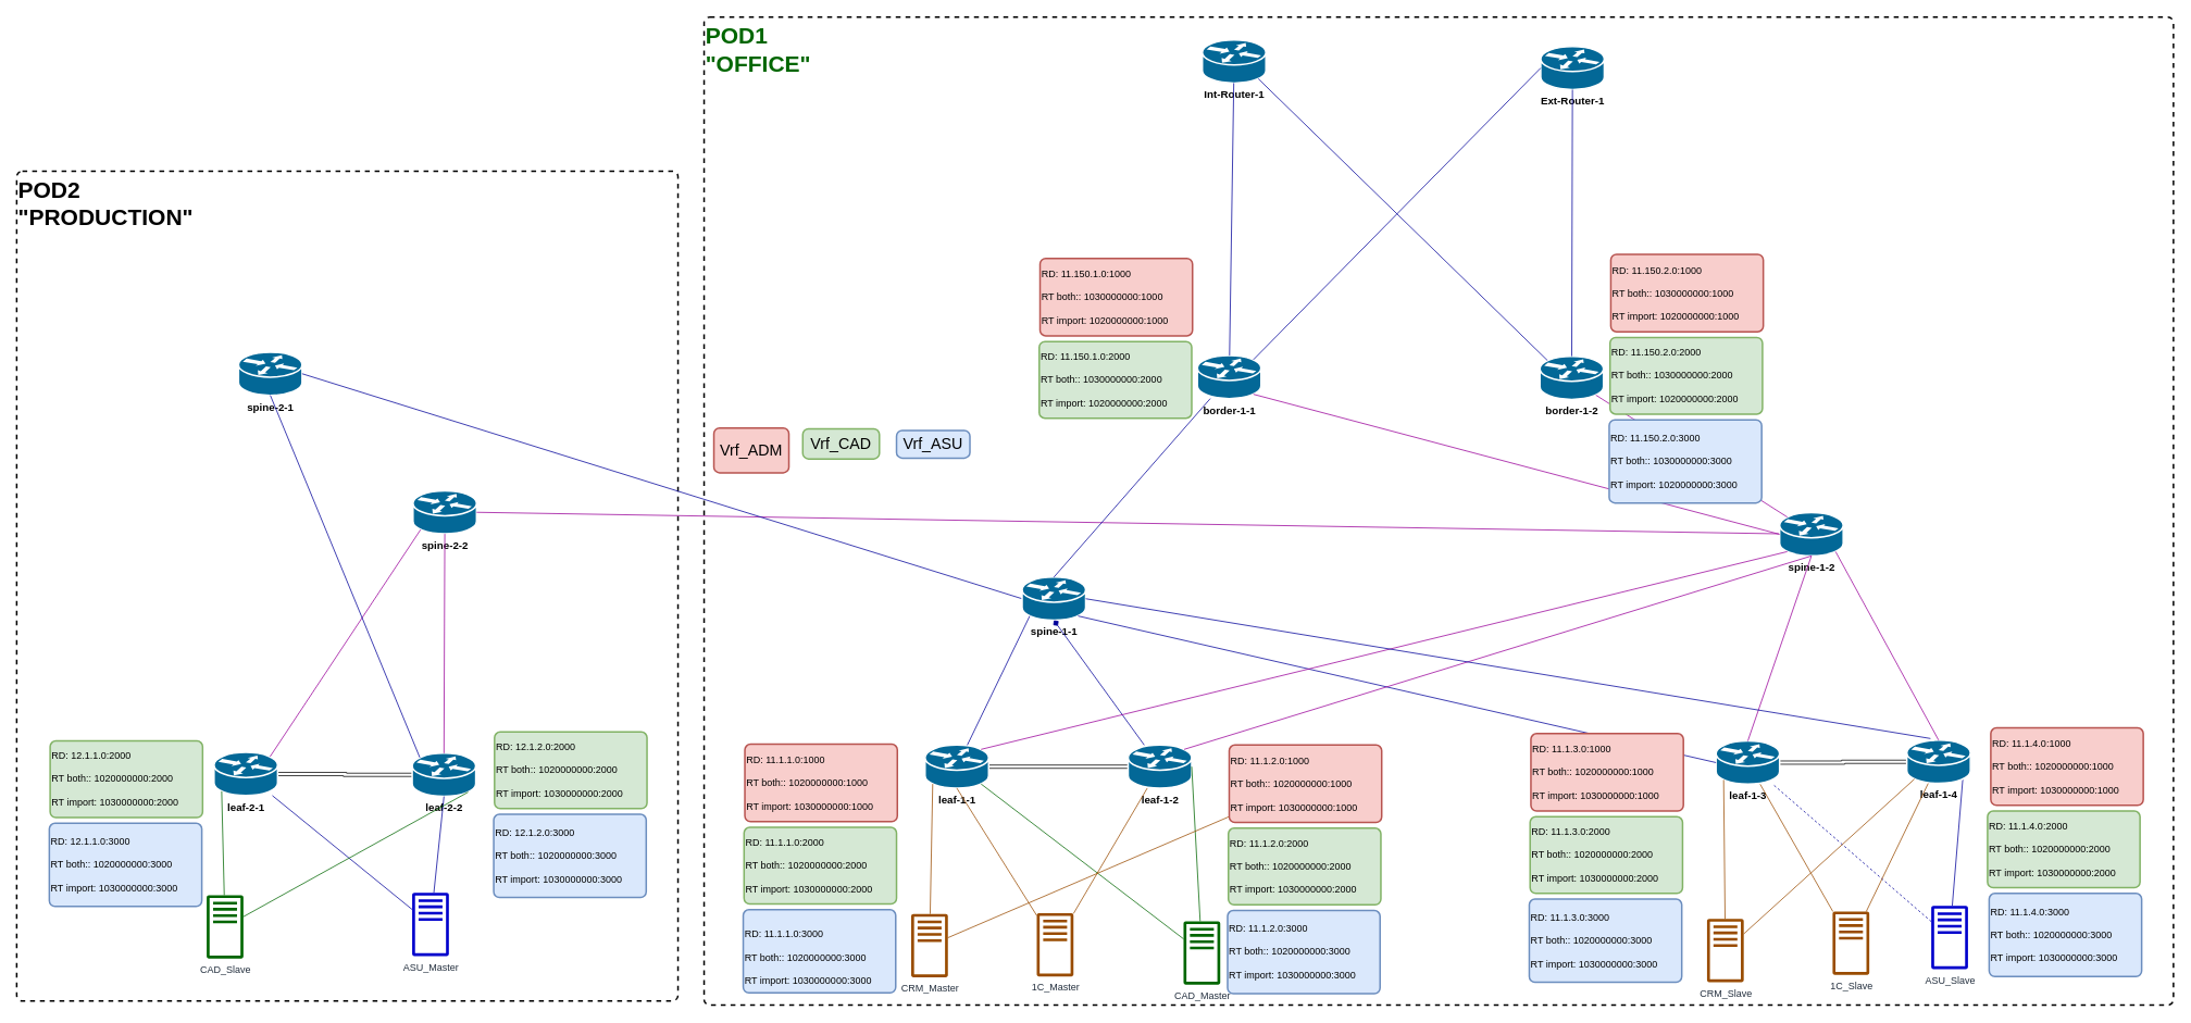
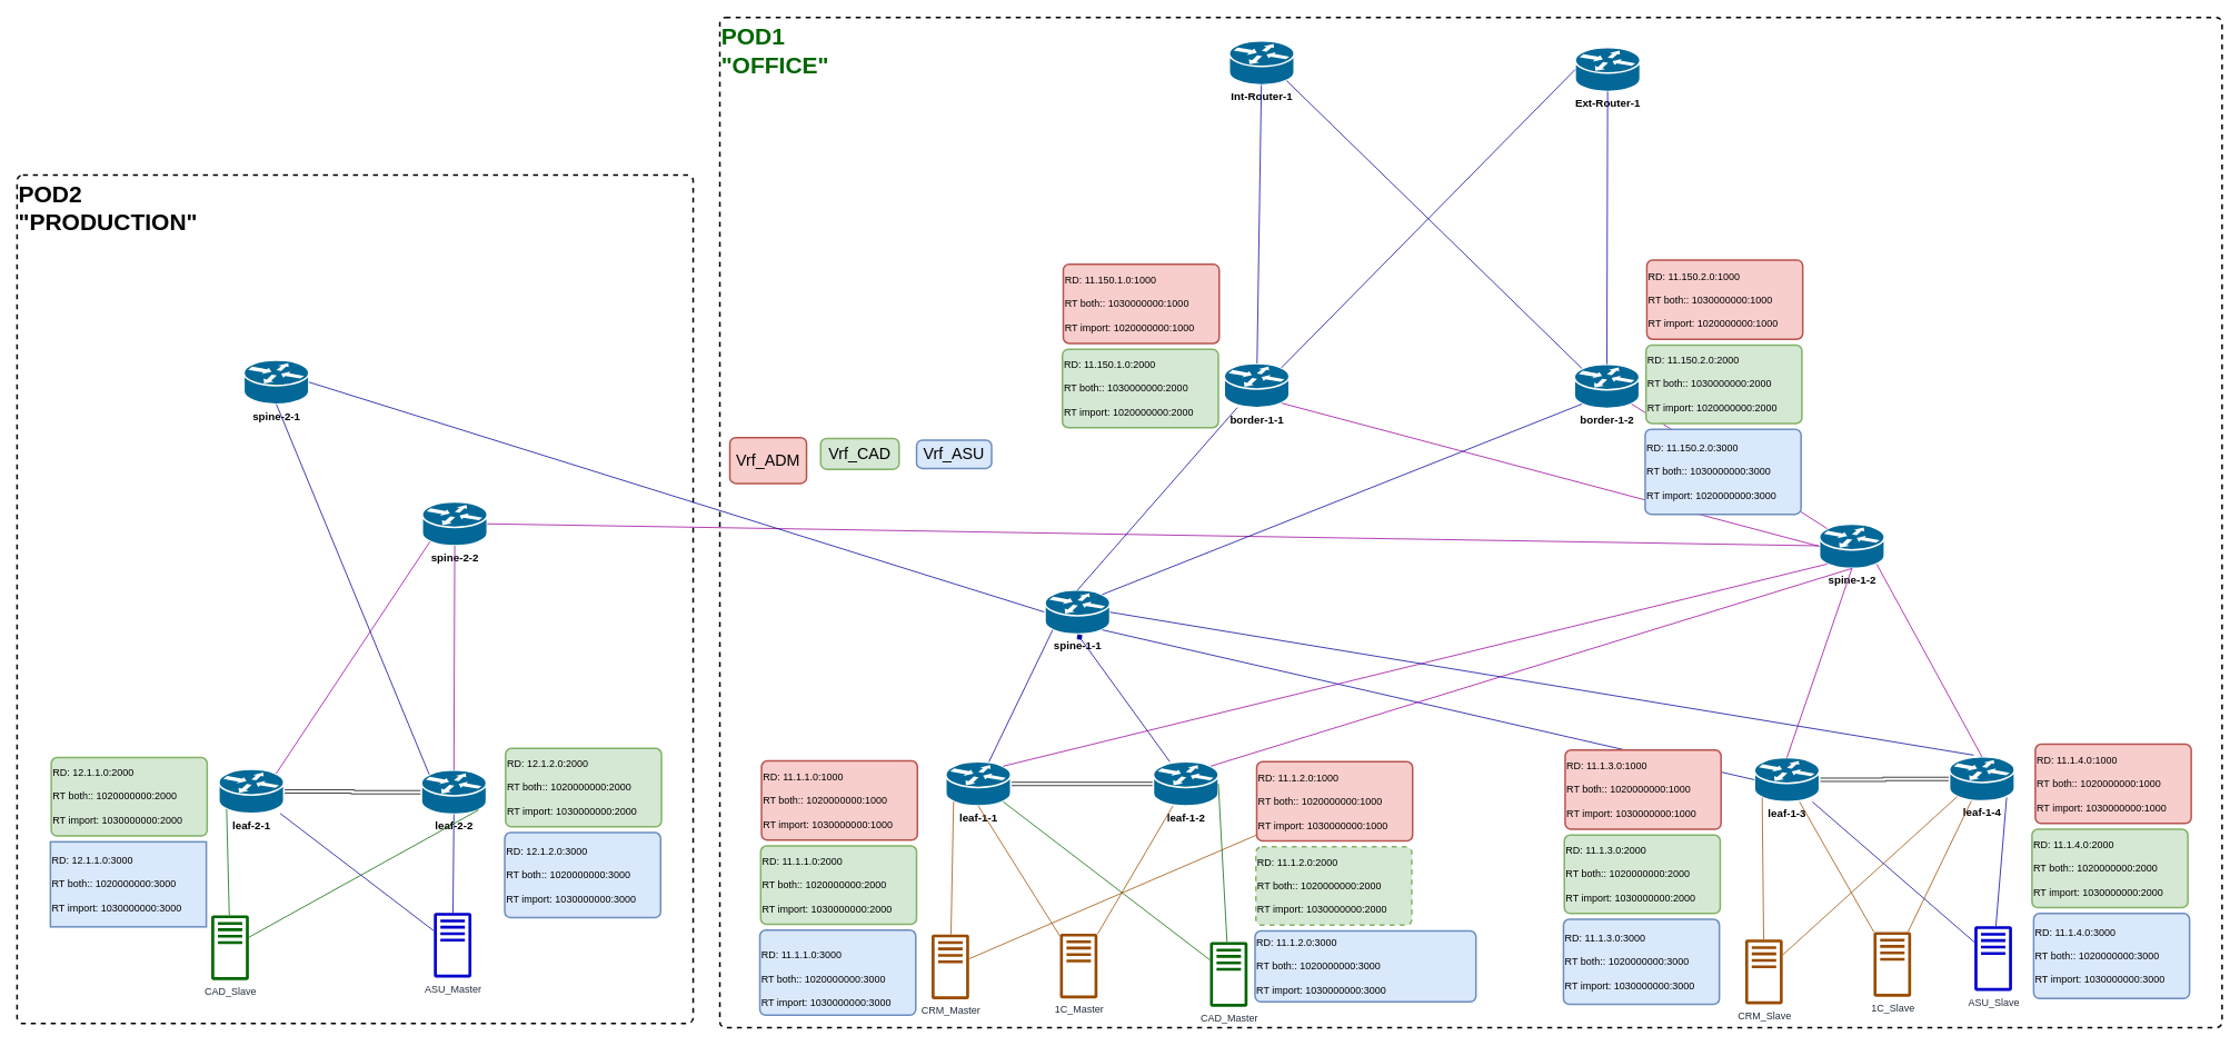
+ <mxCell id="61" value="" style="endArrow=none;html=1;rounded=0;entryX=0.88;entryY=0.1;entryDx=0;entryDy=0;entryPerimeter=0;fontSize=8;strokeColor=#000099;exitX=0.12;exitY=0.9;exitDx=0;exitDy=0;exitPerimeter=0;" edge="1" parent="1" source="50" target="21"><mxGeometry width="50" height="50" relative="1" as="geometry"><mxPoint x="2086" y="937" as="sourcePoint" /><mxPoint x="1695" y="555" as="targetPoint" /></mxGeometry></mxCell>
- <mxCell id="26" value="" style="endArrow=none;html=1;rounded=0;fontSize=8;strokeColor=#000099;dashed=1;" edge="1" parent="1" source="31" target="41"><mxGeometry width="50" height="50" relative="1" as="geometry"><mxPoint x="1537.5" y="1107" as="sourcePoint" /><mxPoint x="1547" y="925" as="targetPoint" /></mxGeometry></mxCell>
+ <mxCell id="26" value="" style="endArrow=none;html=1;rounded=0;fontSize=8;strokeColor=#000099;" edge="1" parent="1" source="31" target="41"><mxGeometry width="50" height="50" relative="1" as="geometry"><mxPoint x="1537.5" y="1107" as="sourcePoint" /><mxPoint x="1547" y="925" as="targetPoint" /></mxGeometry></mxCell>
- <mxCell id="87" value="RD:&amp;nbsp;12.1.1.0:3000&amp;nbsp;&lt;br&gt;&lt;br&gt;RT both::&amp;nbsp;1020000000:3000&lt;br&gt;&lt;br&gt;RT import:&amp;nbsp;1030000000:3000" style="rounded=1;whiteSpace=wrap;html=1;absoluteArcSize=1;arcSize=14;strokeWidth=2;fillColor=#dae8fc;strokeColor=#6c8ebf;align=left;" vertex="1" parent="1"><mxGeometry x="60" y="1009" width="187" height="102" as="geometry" /></mxCell>
+ <mxCell id="87" value="RD:&amp;nbsp;12.1.1.0:3000&amp;nbsp;&lt;br&gt;&lt;br&gt;RT both::&amp;nbsp;1020000000:3000&lt;br&gt;&lt;br&gt;RT import:&amp;nbsp;1030000000:3000" style="whiteSpace=wrap;html=1;absoluteArcSize=1;arcSize=14;strokeWidth=2;fillColor=#dae8fc;strokeColor=#6c8ebf;align=left;rounded=0;" vertex="1" parent="1"><mxGeometry x="60" y="1009" width="187" height="102" as="geometry" /></mxCell>
- <mxCell id="78" value="RD:&amp;nbsp;11.1.2.0:2000&amp;nbsp;&lt;br&gt;&lt;br&gt;RT both::&amp;nbsp;1020000000:2000&lt;br&gt;&lt;br&gt;RT import:&amp;nbsp;1030000000:2000" style="rounded=1;whiteSpace=wrap;html=1;absoluteArcSize=1;arcSize=14;strokeWidth=2;fillColor=#d5e8d4;strokeColor=#82b366;align=left;" vertex="1" parent="1"><mxGeometry x="1506" y="1015" width="187" height="94" as="geometry" /></mxCell>
+ <mxCell id="78" value="RD:&amp;nbsp;11.1.2.0:2000&amp;nbsp;&lt;br&gt;&lt;br&gt;RT both::&amp;nbsp;1020000000:2000&lt;br&gt;&lt;br&gt;RT import:&amp;nbsp;1030000000:2000" style="rounded=1;whiteSpace=wrap;html=1;absoluteArcSize=1;arcSize=14;strokeWidth=2;fillColor=#d5e8d4;strokeColor=#82b366;align=left;dashed=1;" vertex="1" parent="1"><mxGeometry x="1506" y="1015" width="187" height="94" as="geometry" /></mxCell>
- <mxCell id="20" value="ASU_Master" style="sketch=0;outlineConnect=0;fontColor=#232F3E;gradientColor=none;fillColor=#0000CC;strokeColor=none;dashed=0;verticalLabelPosition=bottom;verticalAlign=top;align=center;html=1;fontSize=12;fontStyle=0;aspect=fixed;pointerEvents=1;shape=mxgraph.aws4.traditional_server;" vertex="1" parent="1"><mxGeometry x="505" y="1094" width="45" height="78" as="geometry" /></mxCell>
+ <mxCell id="20" value="ASU_Master" style="sketch=0;outlineConnect=0;fontColor=#232F3E;gradientColor=none;fillColor=#0000CC;strokeColor=none;dashed=0;verticalLabelPosition=bottom;verticalAlign=top;align=center;html=1;fontSize=12;fontStyle=0;aspect=fixed;pointerEvents=1;shape=mxgraph.aws4.traditional_server;" vertex="1" parent="1"><mxGeometry x="520" y="1094" width="45" height="78" as="geometry" /></mxCell>
- <mxCell id="79" value="RD:&amp;nbsp;11.1.2.0:3000&amp;nbsp;&lt;br&gt;&lt;br&gt;RT both::&amp;nbsp;1020000000:3000&lt;br&gt;&lt;br&gt;RT import:&amp;nbsp;1030000000:3000" style="rounded=1;whiteSpace=wrap;html=1;absoluteArcSize=1;arcSize=14;strokeWidth=2;fillColor=#dae8fc;strokeColor=#6c8ebf;align=left;" vertex="1" parent="1"><mxGeometry x="1505" y="1116" width="187" height="102" as="geometry" /></mxCell>
+ <mxCell id="79" value="RD:&amp;nbsp;11.1.2.0:3000&amp;nbsp;&lt;br&gt;&lt;br&gt;RT both::&amp;nbsp;1020000000:3000&lt;br&gt;&lt;br&gt;RT import:&amp;nbsp;1030000000:3000" style="rounded=1;whiteSpace=wrap;html=1;absoluteArcSize=1;arcSize=14;strokeWidth=2;fillColor=#dae8fc;strokeColor=#6c8ebf;align=left;" vertex="1" parent="1"><mxGeometry x="1505" y="1116" width="265" height="85" as="geometry" /></mxCell>
